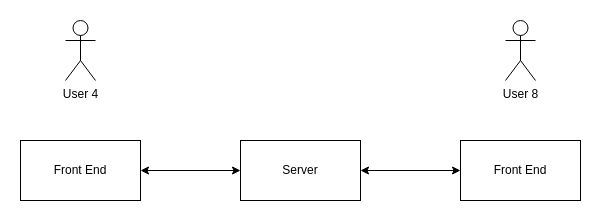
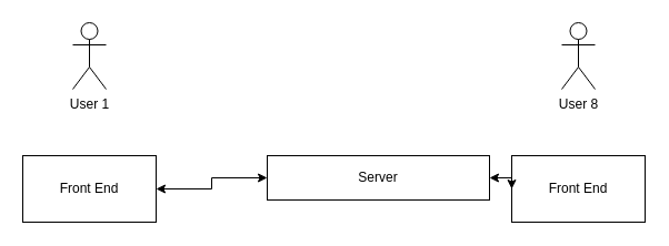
- <mxCell id="7" value="User 4" style="shape=umlActor;verticalLabelPosition=bottom;verticalAlign=top;html=1;outlineConnect=0;" vertex="1" parent="1"><mxGeometry x="65" y="20" width="30" height="60" as="geometry" /></mxCell>
+ <mxCell id="7" value="User 1" style="shape=umlActor;verticalLabelPosition=bottom;verticalAlign=top;html=1;outlineConnect=0;" vertex="1" parent="1"><mxGeometry x="65" y="20" width="30" height="60" as="geometry" /></mxCell>
- <mxCell id="6" value="Server" style="rounded=0;whiteSpace=wrap;html=1;" vertex="1" parent="1"><mxGeometry x="240" y="140" width="120" height="60" as="geometry" /></mxCell>
+ <mxCell id="6" value="Server" style="rounded=0;whiteSpace=wrap;html=1;" vertex="1" parent="1"><mxGeometry x="240" y="140" width="200" height="40" as="geometry" /></mxCell>
